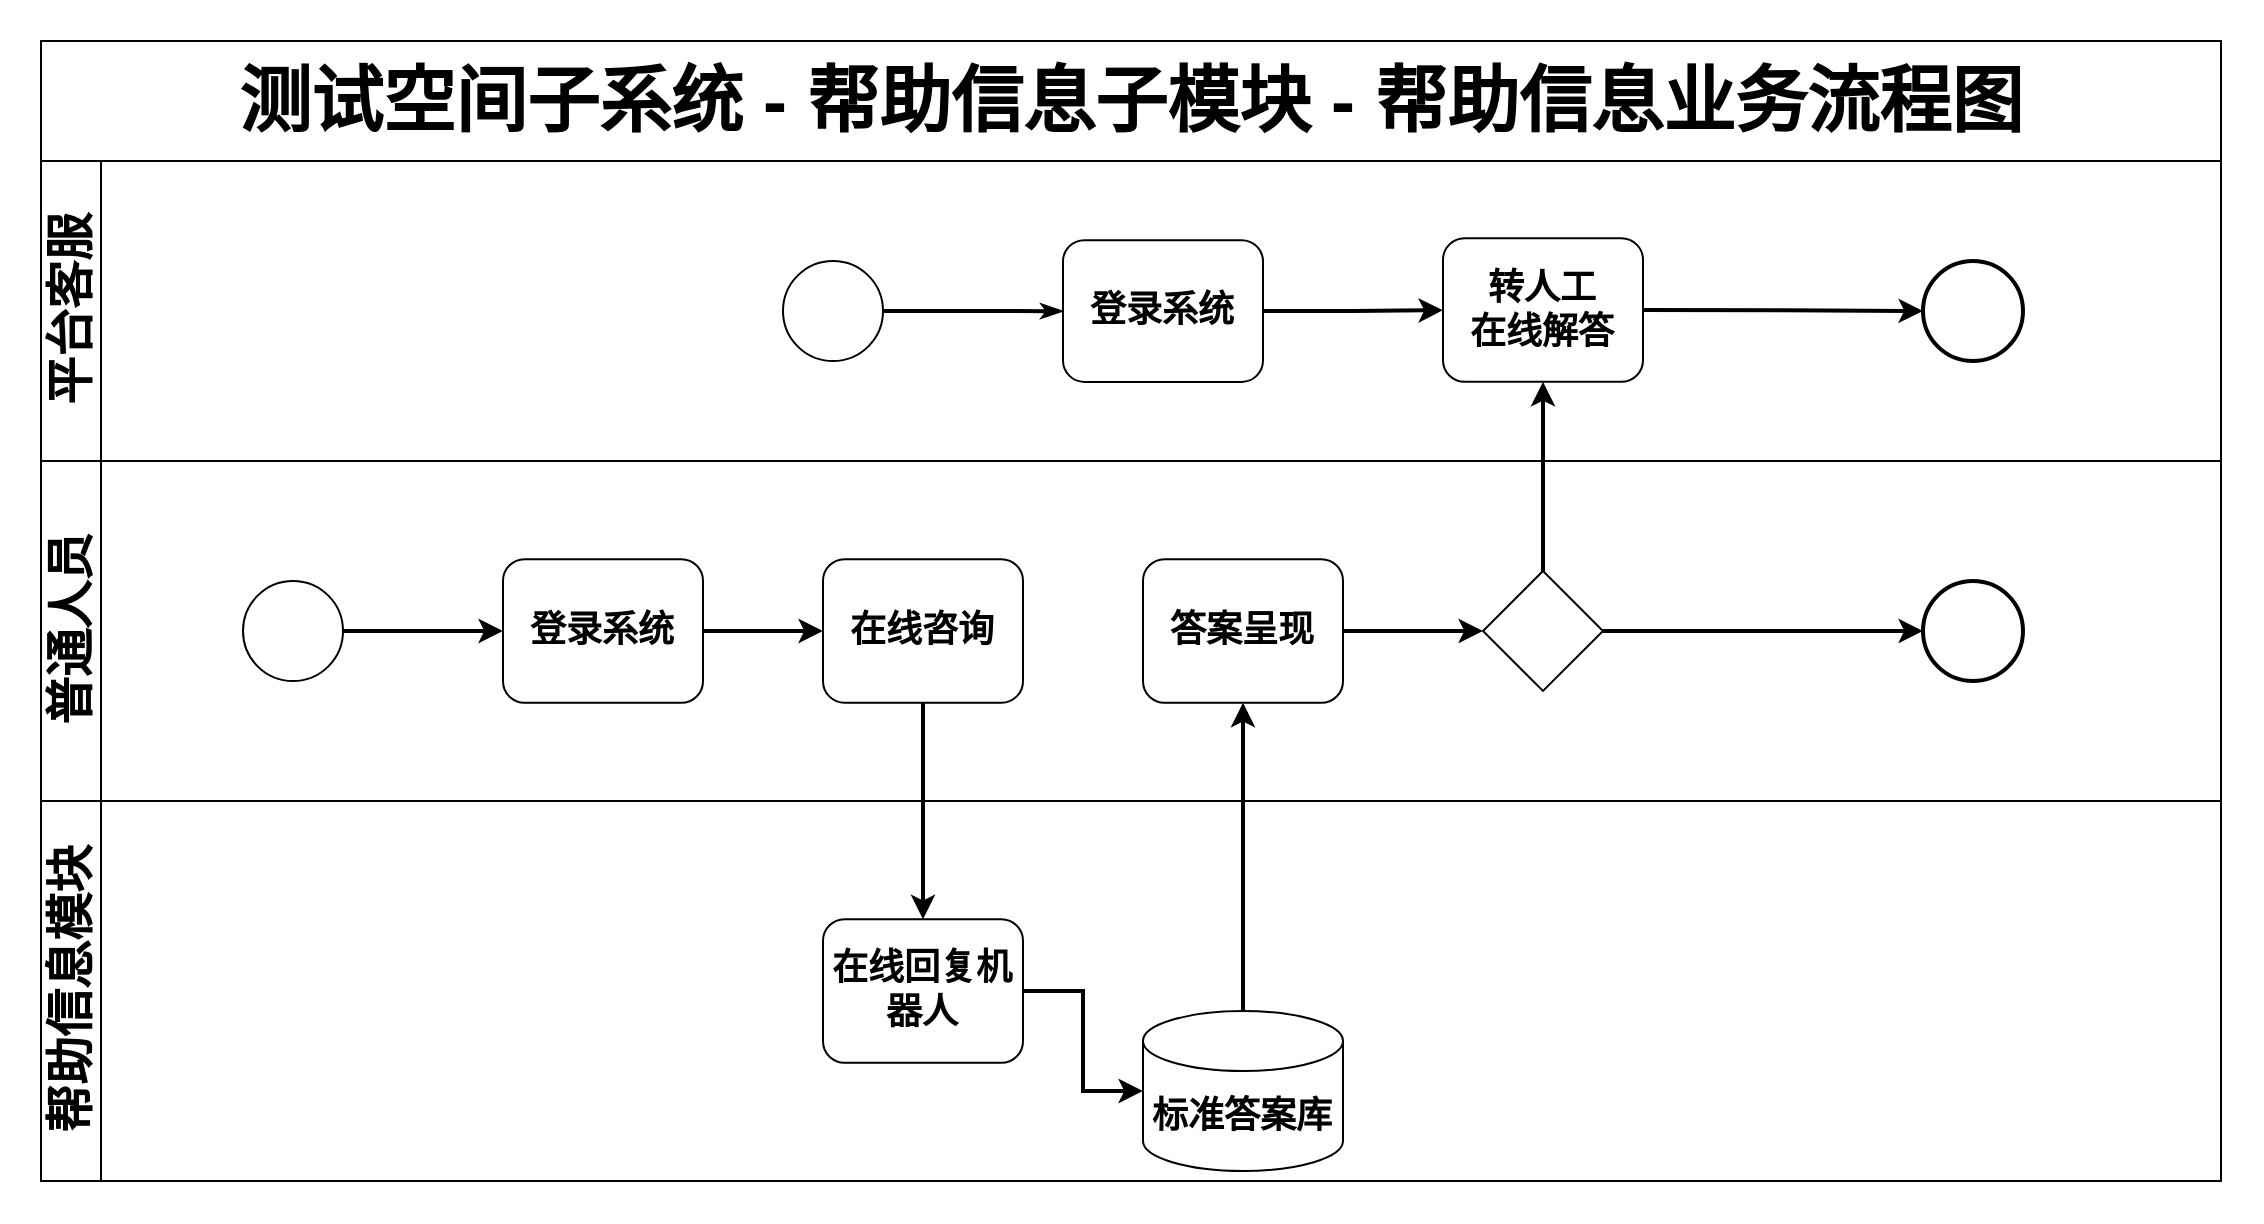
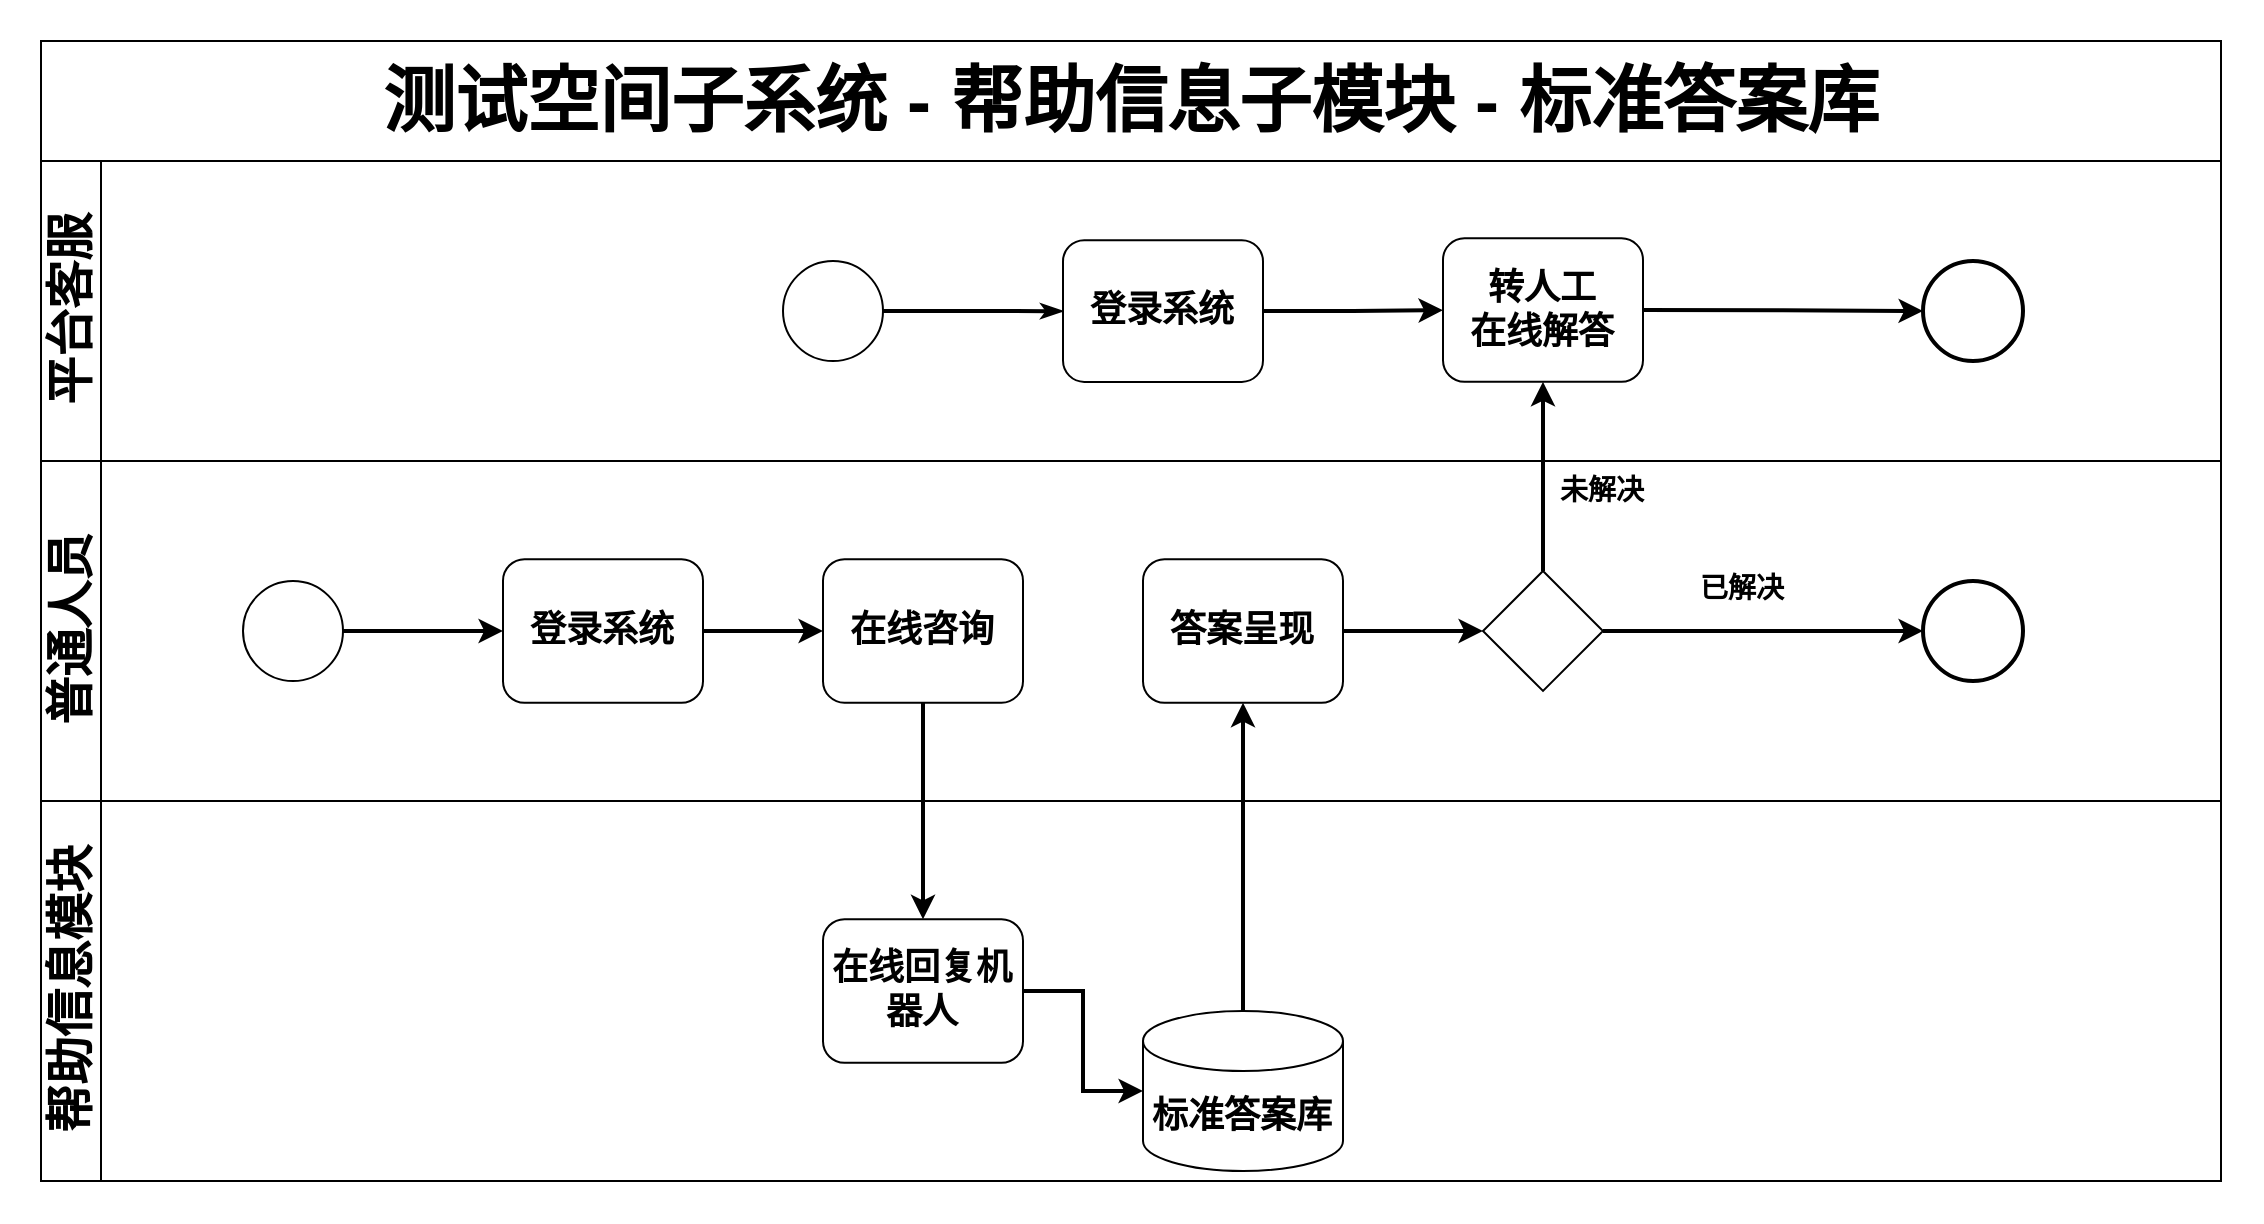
- <mxCell id="2" value="&lt;span style=&quot;font-family: &amp;#34;helvetica&amp;#34;&quot;&gt;&lt;font style=&quot;font-size: 36px&quot;&gt;测试空间子系统 - 帮助信息子模块 - 帮助信息业务流程图&lt;/font&gt;&lt;/span&gt;" style="swimlane;html=1;childLayout=stackLayout;horizontal=1;startSize=60;horizontalStack=0;rounded=0;shadow=0;labelBackgroundColor=none;strokeWidth=1;fontFamily=Verdana;fontSize=8;align=center;" parent="1" vertex="1"><mxGeometry x="20" y="20" width="1090" height="570" as="geometry" /></mxCell>
+ <mxCell id="2" value="&lt;span style=&quot;font-family: &amp;#34;helvetica&amp;#34;&quot;&gt;&lt;font style=&quot;font-size: 36px&quot;&gt;测试空间子系统 - 帮助信息子模块 - 标准答案库&lt;/font&gt;&lt;/span&gt;" style="swimlane;html=1;childLayout=stackLayout;horizontal=1;startSize=60;horizontalStack=0;rounded=0;shadow=0;labelBackgroundColor=none;strokeWidth=1;fontFamily=Verdana;fontSize=8;align=center;" parent="1" vertex="1"><mxGeometry x="20" y="20" width="1090" height="570" as="geometry" /></mxCell>
+ <mxCell id="23" value="未解决" style="text;html=1;strokeColor=none;fillColor=none;align=center;verticalAlign=middle;whiteSpace=wrap;rounded=0;fontSize=14;fontStyle=1" vertex="1" parent="11"><mxGeometry x="751" width="60" height="30" as="geometry" /></mxCell>
+ <mxCell id="22" value="已解决" style="text;html=1;strokeColor=none;fillColor=none;align=center;verticalAlign=middle;whiteSpace=wrap;rounded=0;fontSize=14;fontStyle=1" vertex="1" parent="11"><mxGeometry x="821" y="49" width="60" height="30" as="geometry" /></mxCell>
